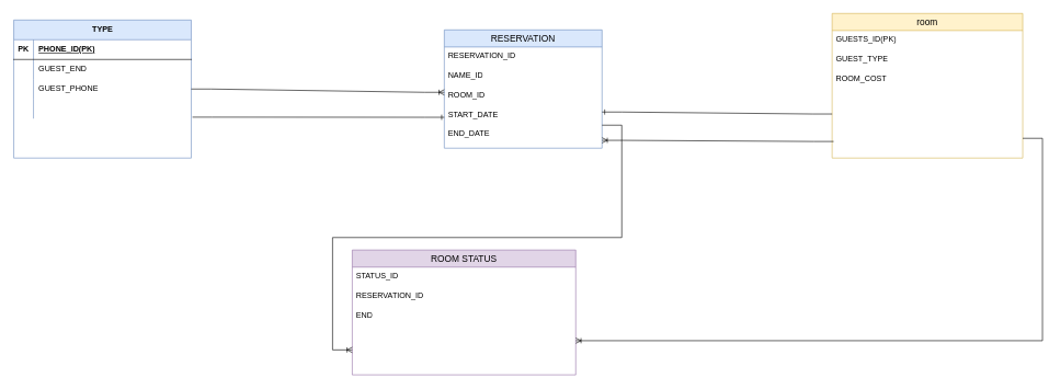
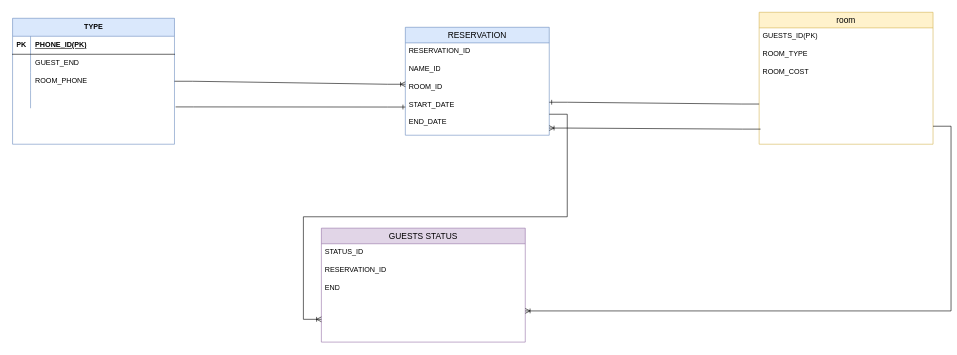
- <mxCell id="21" value="GUEST_TYPE" style="text;strokeColor=none;fillColor=none;spacingLeft=4;spacingRight=4;overflow=hidden;rotatable=0;points=[[0,0.5],[1,0.5]];portConstraint=eastwest;fontSize=12;whiteSpace=wrap;html=1;" vertex="1" parent="19"><mxGeometry y="56" width="290" height="30" as="geometry" /></mxCell>
+ <mxCell id="21" value="ROOM_TYPE" style="text;strokeColor=none;fillColor=none;spacingLeft=4;spacingRight=4;overflow=hidden;rotatable=0;points=[[0,0.5],[1,0.5]];portConstraint=eastwest;fontSize=12;whiteSpace=wrap;html=1;" vertex="1" parent="19"><mxGeometry y="56" width="290" height="30" as="geometry" /></mxCell>
- <mxCell id="11" value="GUEST_PHONE" style="shape=partialRectangle;connectable=0;fillColor=none;top=0;left=0;bottom=0;right=0;align=left;spacingLeft=6;overflow=hidden;whiteSpace=wrap;html=1;" vertex="1" parent="9"><mxGeometry x="30" width="240" height="30" as="geometry"><mxRectangle width="240" height="30" as="alternateBounds" /></mxGeometry></mxCell>
+ <mxCell id="11" value="ROOM_PHONE" style="shape=partialRectangle;connectable=0;fillColor=none;top=0;left=0;bottom=0;right=0;align=left;spacingLeft=6;overflow=hidden;whiteSpace=wrap;html=1;" vertex="1" parent="9"><mxGeometry x="30" width="240" height="30" as="geometry"><mxRectangle width="240" height="30" as="alternateBounds" /></mxGeometry></mxCell>
- <mxCell id="23" value="ROOM STATUS" style="swimlane;fontStyle=0;childLayout=stackLayout;horizontal=1;startSize=26;horizontalStack=0;resizeParent=1;resizeParentMax=0;resizeLast=0;collapsible=1;marginBottom=0;align=center;fontSize=14;fillColor=#e1d5e7;strokeColor=#9673a6;" vertex="1" parent="1"><mxGeometry x="535" y="380" width="340" height="190" as="geometry" /></mxCell>
+ <mxCell id="23" value="GUESTS STATUS" style="swimlane;fontStyle=0;childLayout=stackLayout;horizontal=1;startSize=26;horizontalStack=0;resizeParent=1;resizeParentMax=0;resizeLast=0;collapsible=1;marginBottom=0;align=center;fontSize=14;fillColor=#e1d5e7;strokeColor=#9673a6;" vertex="1" parent="1"><mxGeometry x="535" y="380" width="340" height="190" as="geometry" /></mxCell>
